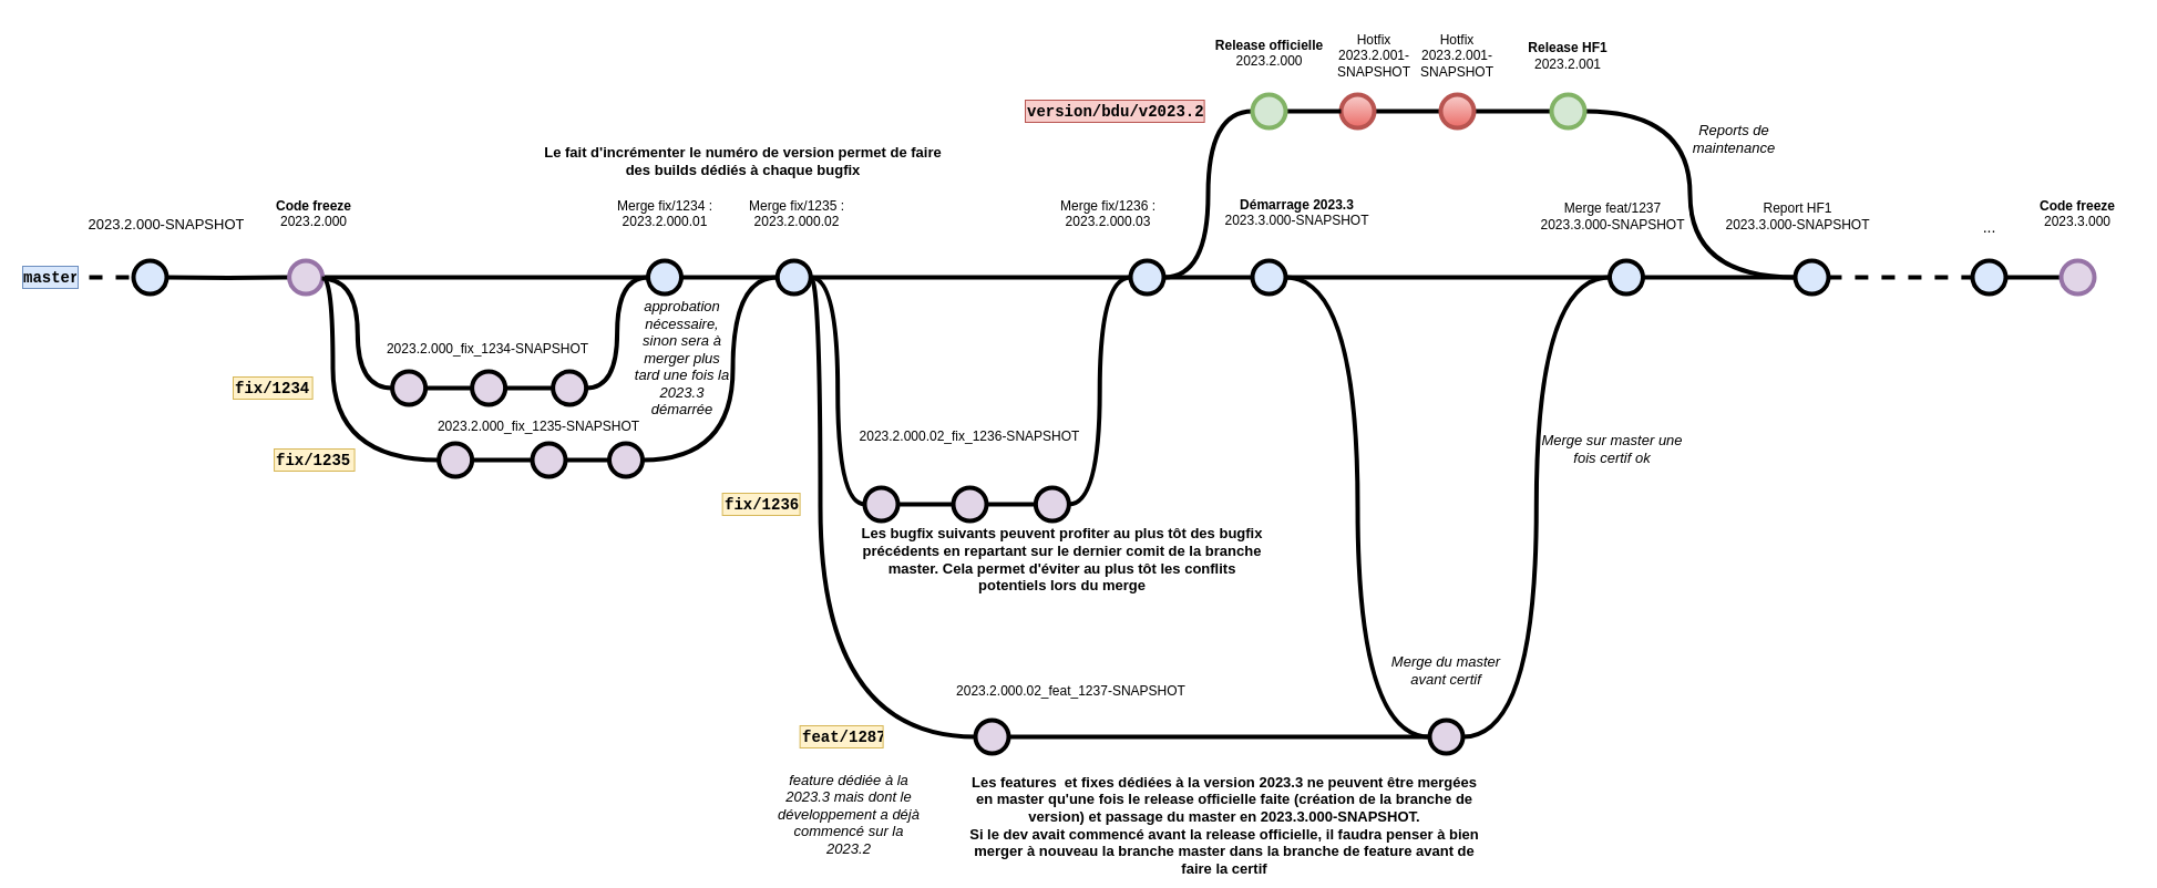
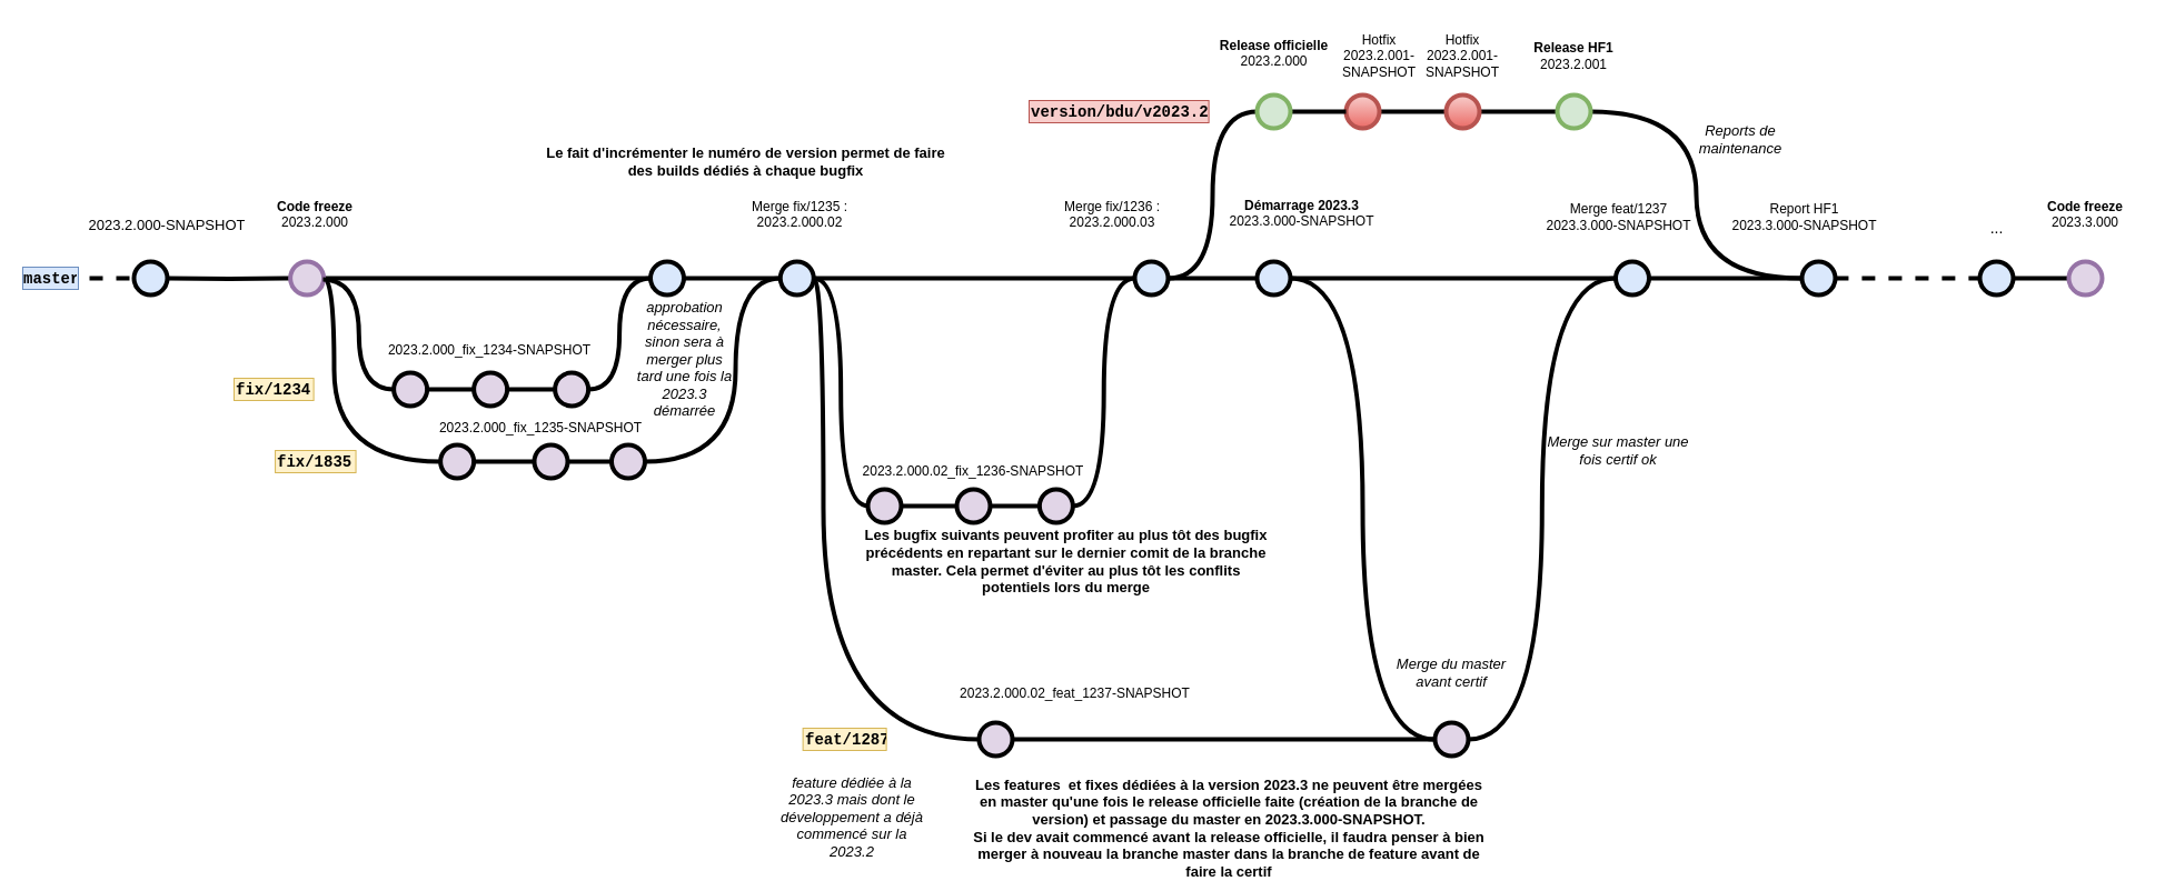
- <mxCell id="20" value="&lt;div style=&quot;font-size: 12px;&quot;&gt;Merge fix/1234 :&lt;br style=&quot;font-size: 12px;&quot;&gt;&lt;/div&gt;&lt;div style=&quot;font-size: 12px;&quot;&gt;2023.2.000.01&lt;/div&gt;&lt;div style=&quot;font-size: 12px;&quot;&gt;&lt;br style=&quot;font-size: 12px;&quot;&gt;&lt;/div&gt;" style="text;html=1;strokeColor=none;fillColor=none;align=center;verticalAlign=middle;whiteSpace=wrap;overflow=hidden;fontSize=12;" parent="1" vertex="1"><mxGeometry x="549.5" y="175" width="100" height="50" as="geometry" /></mxCell>
- <mxCell id="78" value="&lt;div style=&quot;font-size: 12px;&quot;&gt;&amp;nbsp;&lt;br style=&quot;font-size: 12px;&quot;&gt;&lt;/div&gt;&lt;div style=&quot;font-size: 12px;&quot;&gt;2023.2.000.02_fix_1236-SNAPSHOT&lt;br&gt;&lt;/div&gt;&lt;div style=&quot;font-size: 12px;&quot;&gt;&lt;br style=&quot;font-size: 12px;&quot;&gt;&lt;/div&gt;" style="text;html=1;strokeColor=none;fillColor=none;align=center;verticalAlign=middle;whiteSpace=wrap;overflow=hidden;fontSize=12;" parent="1" vertex="1"><mxGeometry x="772.81" y="370" width="204.37" height="40" as="geometry" /></mxCell>
+ <mxCell id="78" value="&lt;div style=&quot;font-size: 12px;&quot;&gt;&amp;nbsp;&lt;br style=&quot;font-size: 12px;&quot;&gt;&lt;/div&gt;&lt;div style=&quot;font-size: 12px;&quot;&gt;2023.2.000.02_fix_1236-SNAPSHOT&lt;br&gt;&lt;/div&gt;&lt;div style=&quot;font-size: 12px;&quot;&gt;&lt;br style=&quot;font-size: 12px;&quot;&gt;&lt;/div&gt;" style="text;html=1;strokeColor=none;fillColor=none;align=center;verticalAlign=middle;whiteSpace=wrap;overflow=hidden;fontSize=12;" parent="1" vertex="1"><mxGeometry x="772.81" y="400" width="204.37" height="40" as="geometry" /></mxCell>
- <mxCell id="27" value="&lt;div&gt;fix/1235&lt;/div&gt;" style="text;html=1;strokeColor=#d6b656;fillColor=#fff2cc;align=left;verticalAlign=middle;whiteSpace=wrap;overflow=hidden;fontSize=14;fontStyle=1;fontFamily=Courier New;" parent="1" vertex="1"><mxGeometry x="247.06" y="405" width="72.5" height="20" as="geometry" /></mxCell>
+ <mxCell id="27" value="&lt;div&gt;fix/1835&lt;/div&gt;" style="text;html=1;strokeColor=#d6b656;fillColor=#fff2cc;align=left;verticalAlign=middle;whiteSpace=wrap;overflow=hidden;fontSize=14;fontStyle=1;fontFamily=Courier New;" parent="1" vertex="1"><mxGeometry x="247.06" y="405" width="72.5" height="20" as="geometry" /></mxCell>
- <mxCell id="49" value="&lt;div&gt;fix/1236&lt;/div&gt;" style="text;html=1;strokeColor=#d6b656;fillColor=#fff2cc;align=left;verticalAlign=middle;whiteSpace=wrap;overflow=hidden;fontSize=14;fontStyle=1;fontFamily=Courier New;" parent="1" vertex="1"><mxGeometry x="651.62" y="445" width="70" height="20" as="geometry" /></mxCell>
